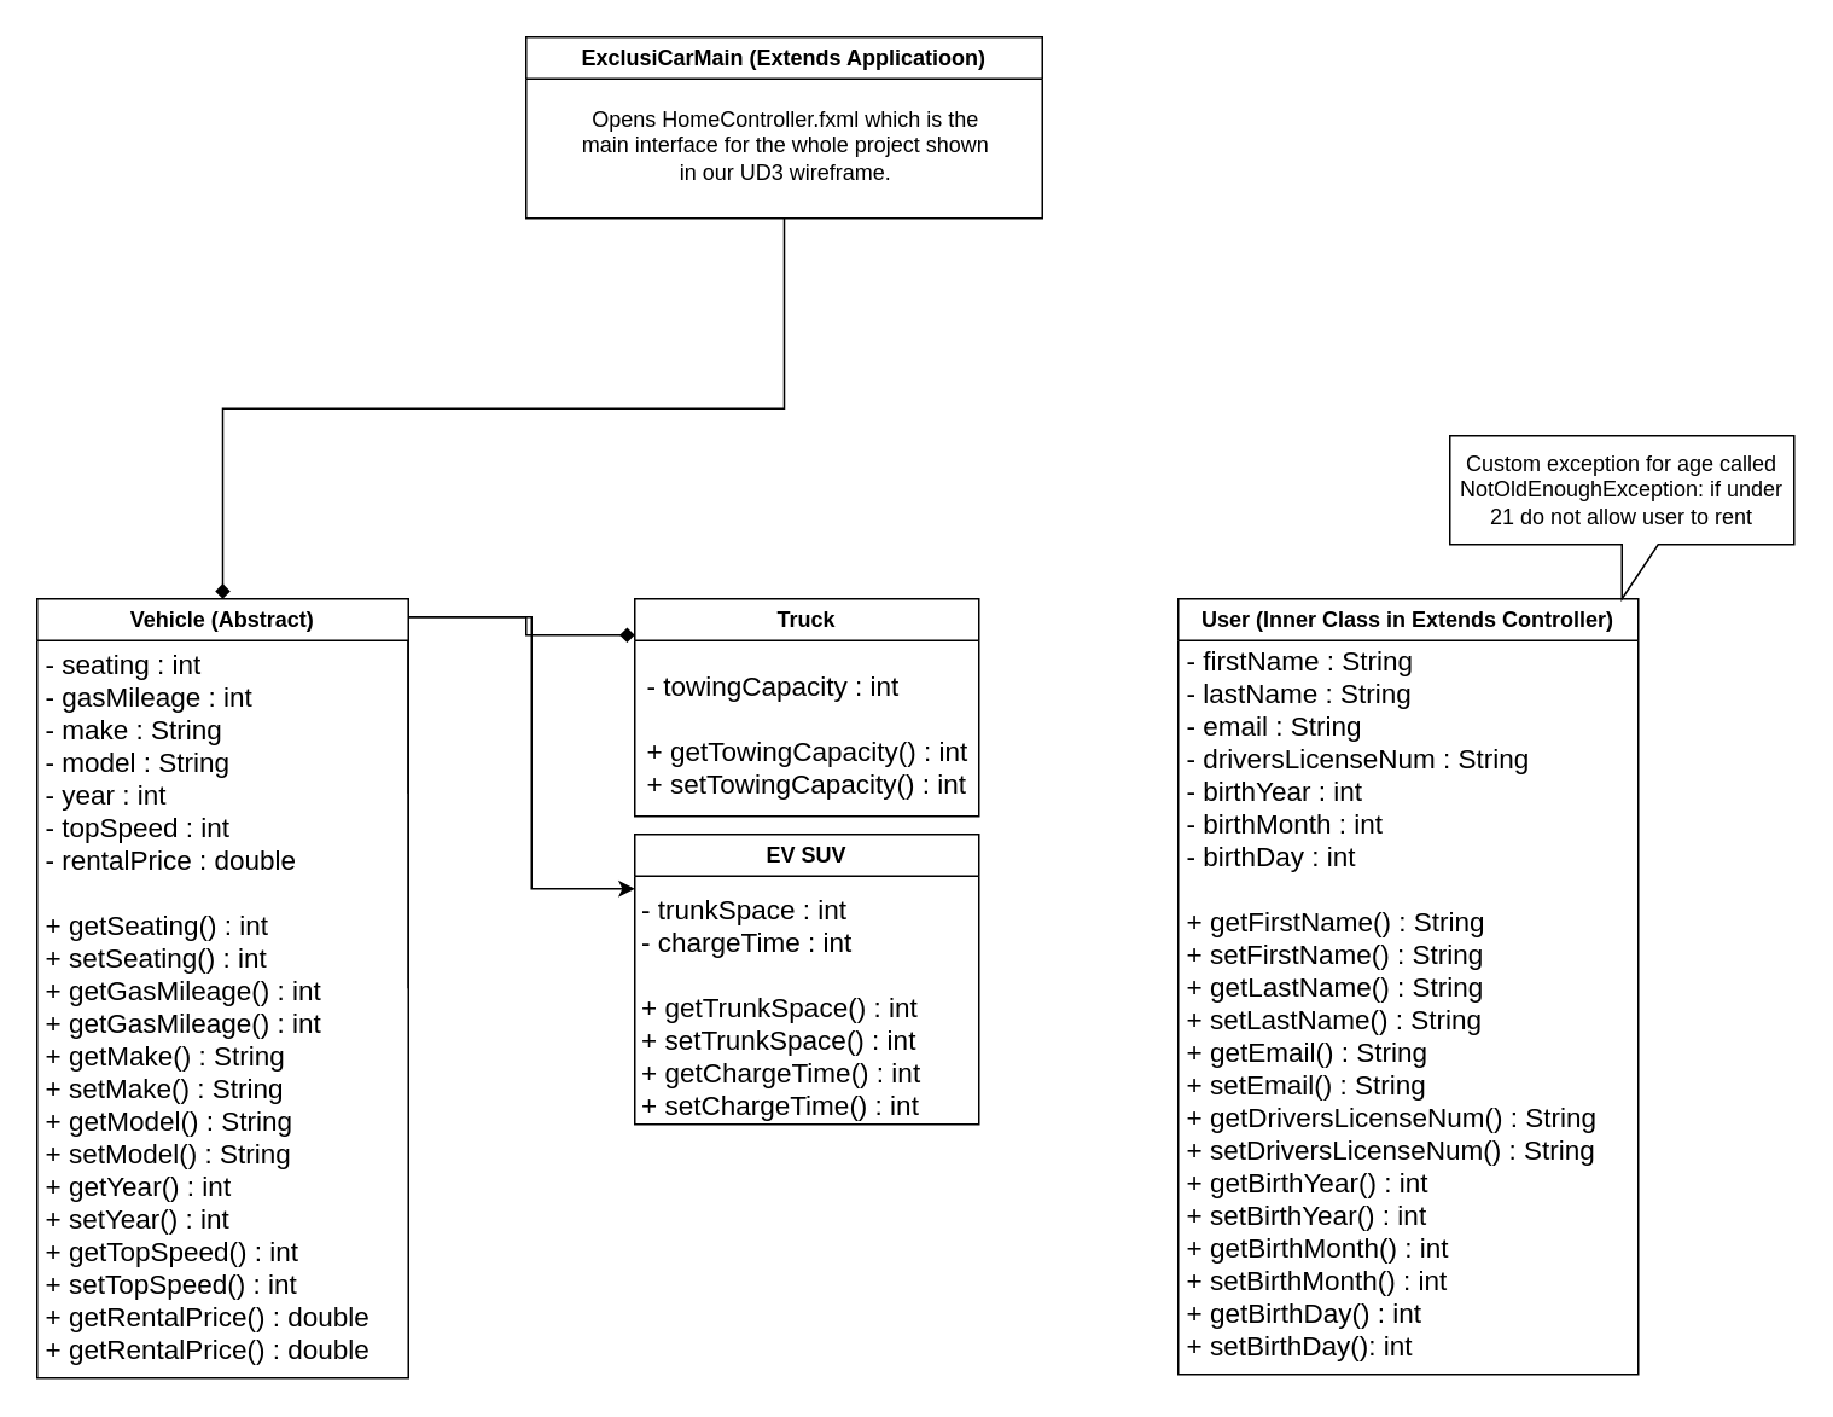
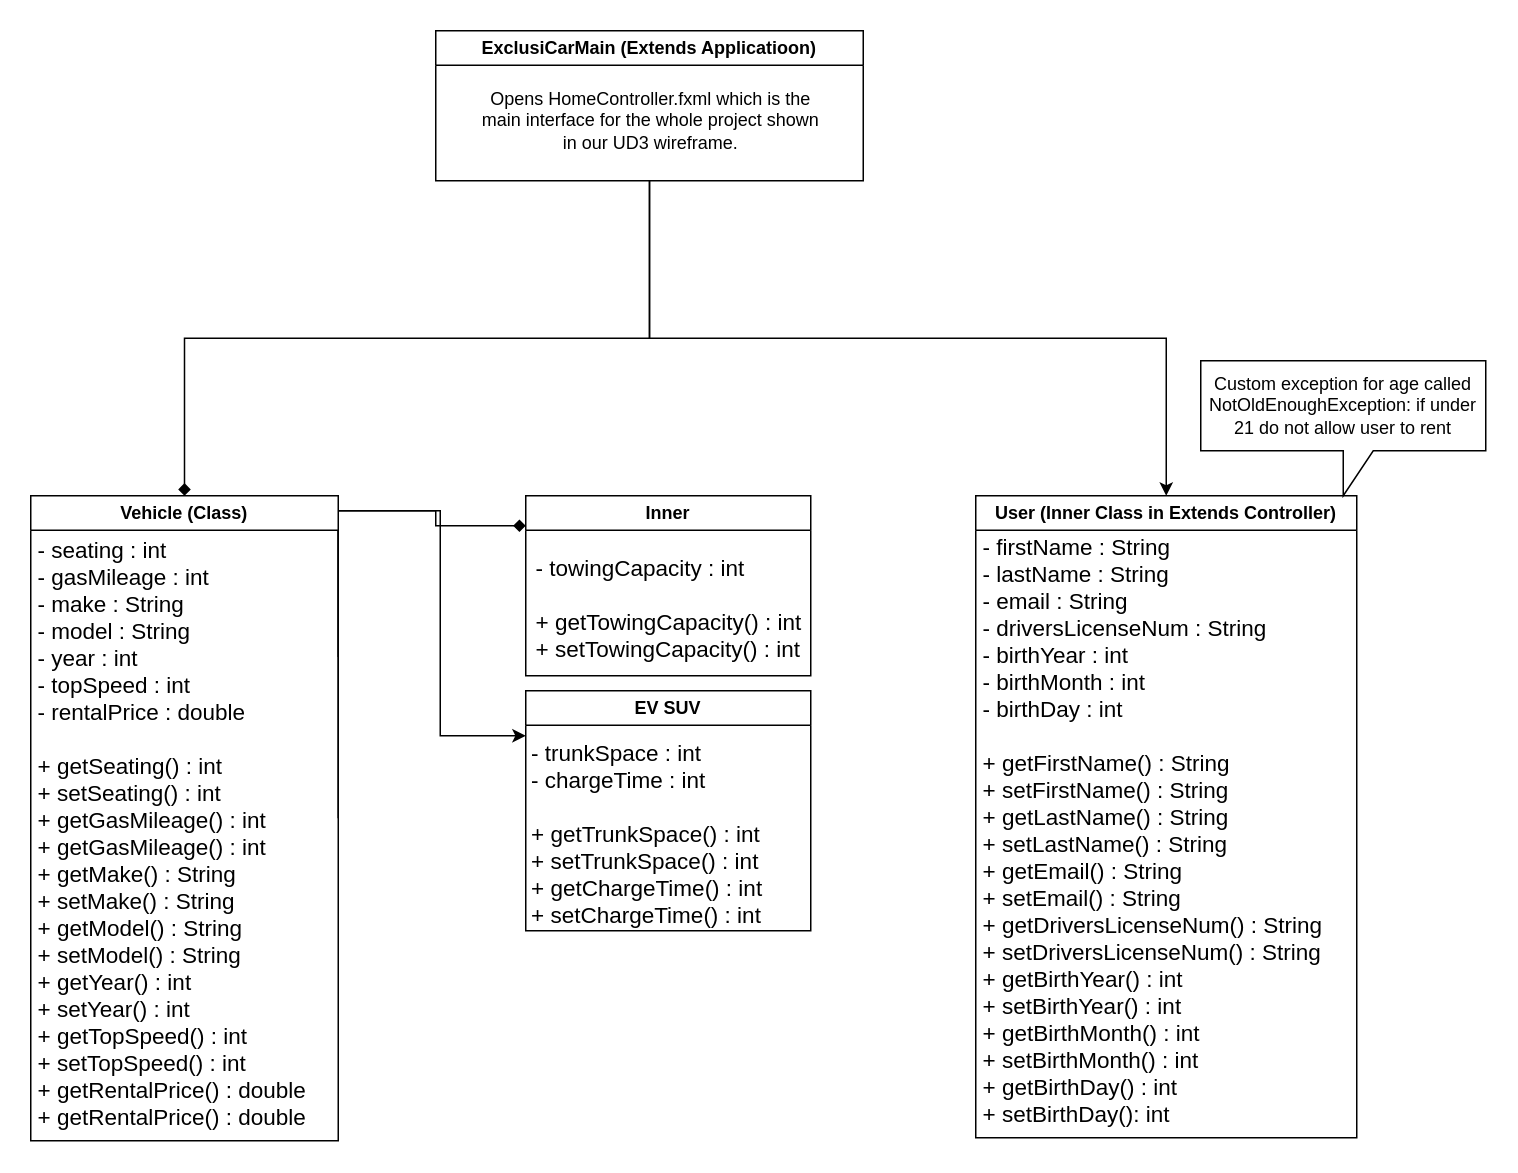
+ <mxCell id="13" style="edgeStyle=orthogonalEdgeStyle;rounded=0;orthogonalLoop=1;jettySize=auto;html=1;entryX=0.5;entryY=0;entryDx=0;entryDy=0;exitX=0.5;exitY=1;exitDx=0;exitDy=0;" edge="1" parent="1" source="14" target="6"><mxGeometry relative="1" as="geometry" /></mxCell>
- <mxCell id="4" value="Vehicle (Abstract)" style="swimlane;whiteSpace=wrap;html=1;" vertex="1" parent="1"><mxGeometry x="20" y="330" width="205" height="430" as="geometry" /></mxCell>
+ <mxCell id="4" value="Vehicle (Class)" style="swimlane;whiteSpace=wrap;html=1;" vertex="1" parent="1"><mxGeometry x="20" y="330" width="205" height="430" as="geometry" /></mxCell>
- <mxCell id="8" value="Truck" style="swimlane;whiteSpace=wrap;html=1;" vertex="1" parent="1"><mxGeometry x="350" y="330" width="190" height="120" as="geometry" /></mxCell>
+ <mxCell id="8" value="Inner" style="swimlane;whiteSpace=wrap;html=1;" vertex="1" parent="1"><mxGeometry x="350" y="330" width="190" height="120" as="geometry" /></mxCell>
